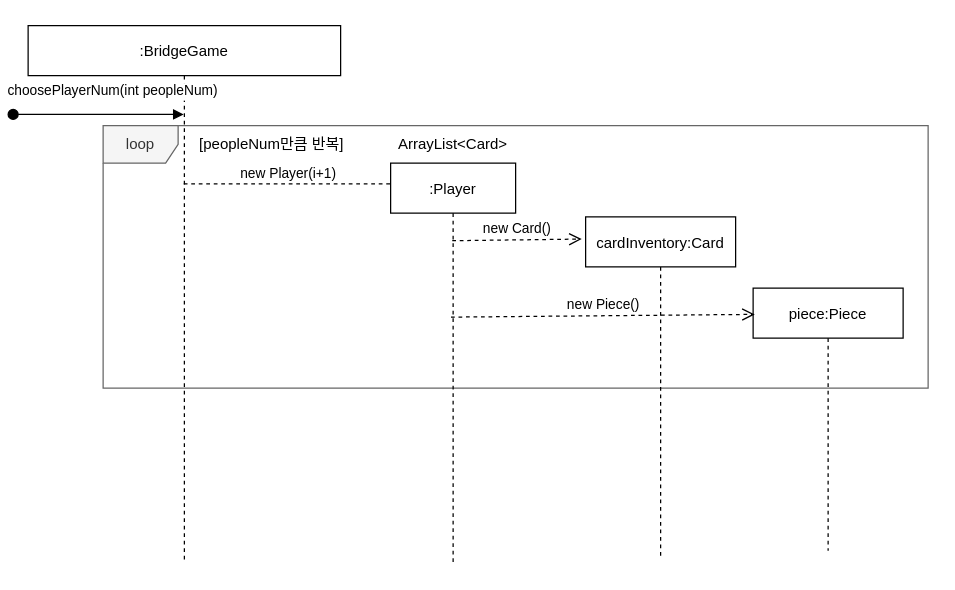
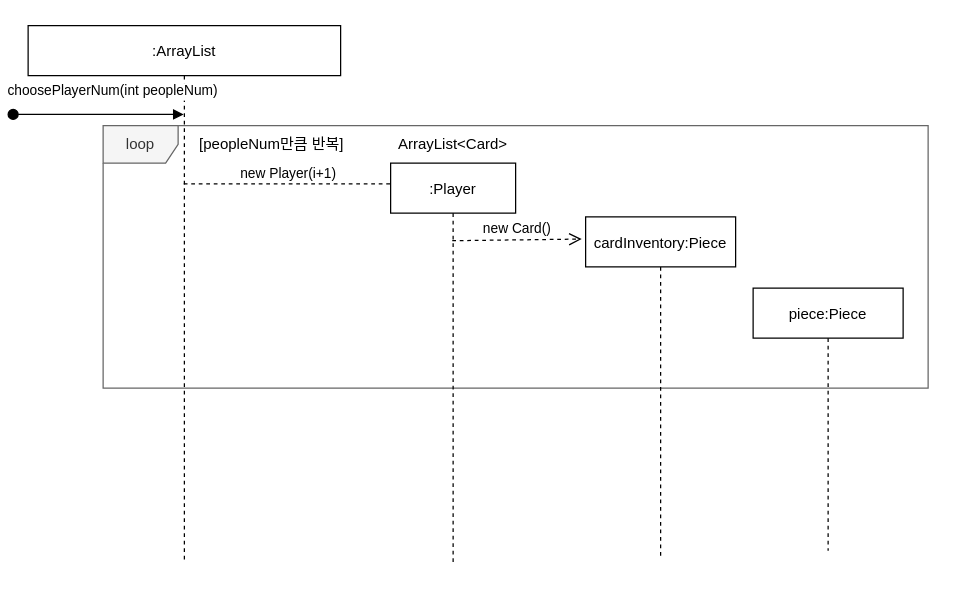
- <mxCell id="3" value=":BridgeGame" style="shape=umlLifeline;perimeter=lifelinePerimeter;container=1;collapsible=0;recursiveResize=0;rounded=0;shadow=0;strokeWidth=1;" parent="1" vertex="1"><mxGeometry x="20" y="20" width="250" height="430" as="geometry" /></mxCell>
+ <mxCell id="3" value=":ArrayList" style="shape=umlLifeline;perimeter=lifelinePerimeter;container=1;collapsible=0;recursiveResize=0;rounded=0;shadow=0;strokeWidth=1;" parent="1" vertex="1"><mxGeometry x="20" y="20" width="250" height="430" as="geometry" /></mxCell>
- <mxCell id="8" value="cardInventory:Card" style="shape=umlLifeline;perimeter=lifelinePerimeter;container=1;collapsible=0;recursiveResize=0;rounded=0;shadow=0;strokeWidth=1;" parent="1" vertex="1"><mxGeometry x="466" y="173" width="120" height="273" as="geometry" /></mxCell>
+ <mxCell id="8" value="cardInventory:Piece" style="shape=umlLifeline;perimeter=lifelinePerimeter;container=1;collapsible=0;recursiveResize=0;rounded=0;shadow=0;strokeWidth=1;" parent="1" vertex="1"><mxGeometry x="466" y="173" width="120" height="273" as="geometry" /></mxCell>
- <mxCell id="11" value="new Piece()" style="html=1;verticalAlign=bottom;endArrow=open;dashed=1;endSize=8;rounded=0;entryX=0.011;entryY=0.1;entryDx=0;entryDy=0;entryPerimeter=0;exitX=0.483;exitY=0.385;exitDx=0;exitDy=0;exitPerimeter=0;" parent="1" source="5" target="10" edge="1"><mxGeometry relative="1" as="geometry"><mxPoint x="360" y="251" as="sourcePoint" /><mxPoint x="600" y="248.95" as="targetPoint" /></mxGeometry></mxCell>
